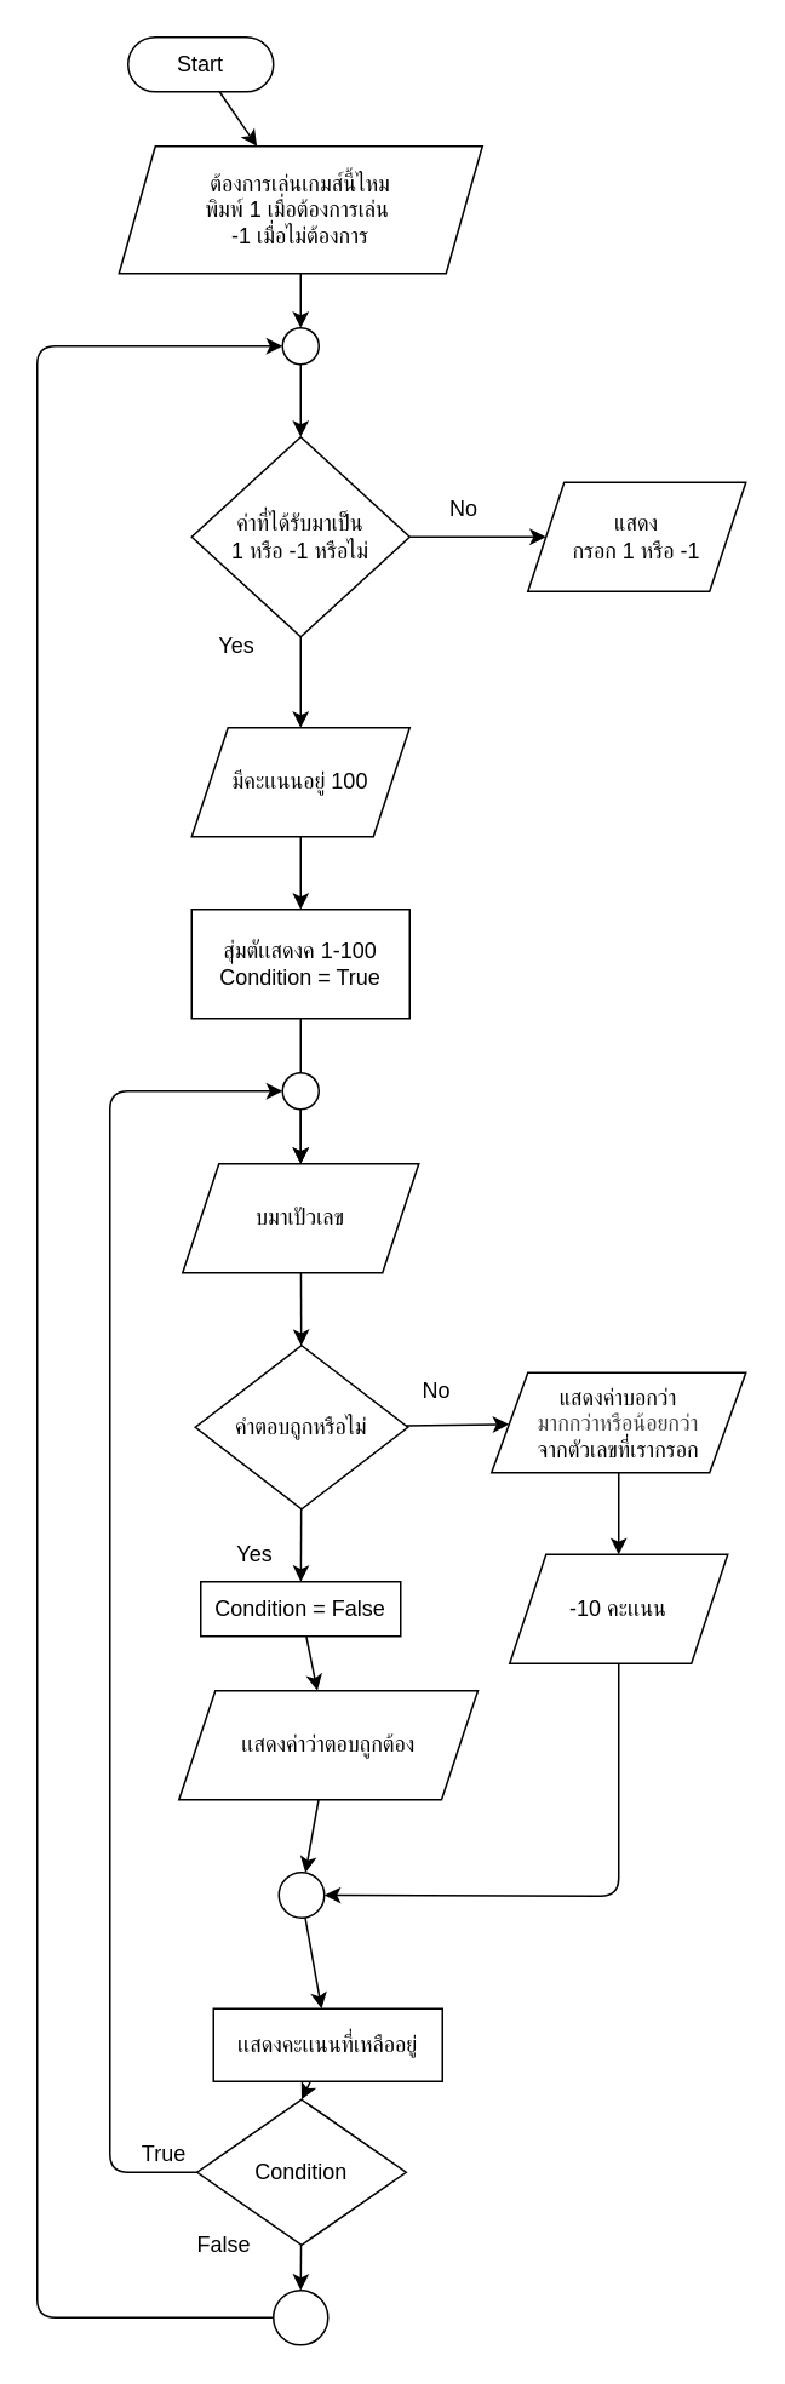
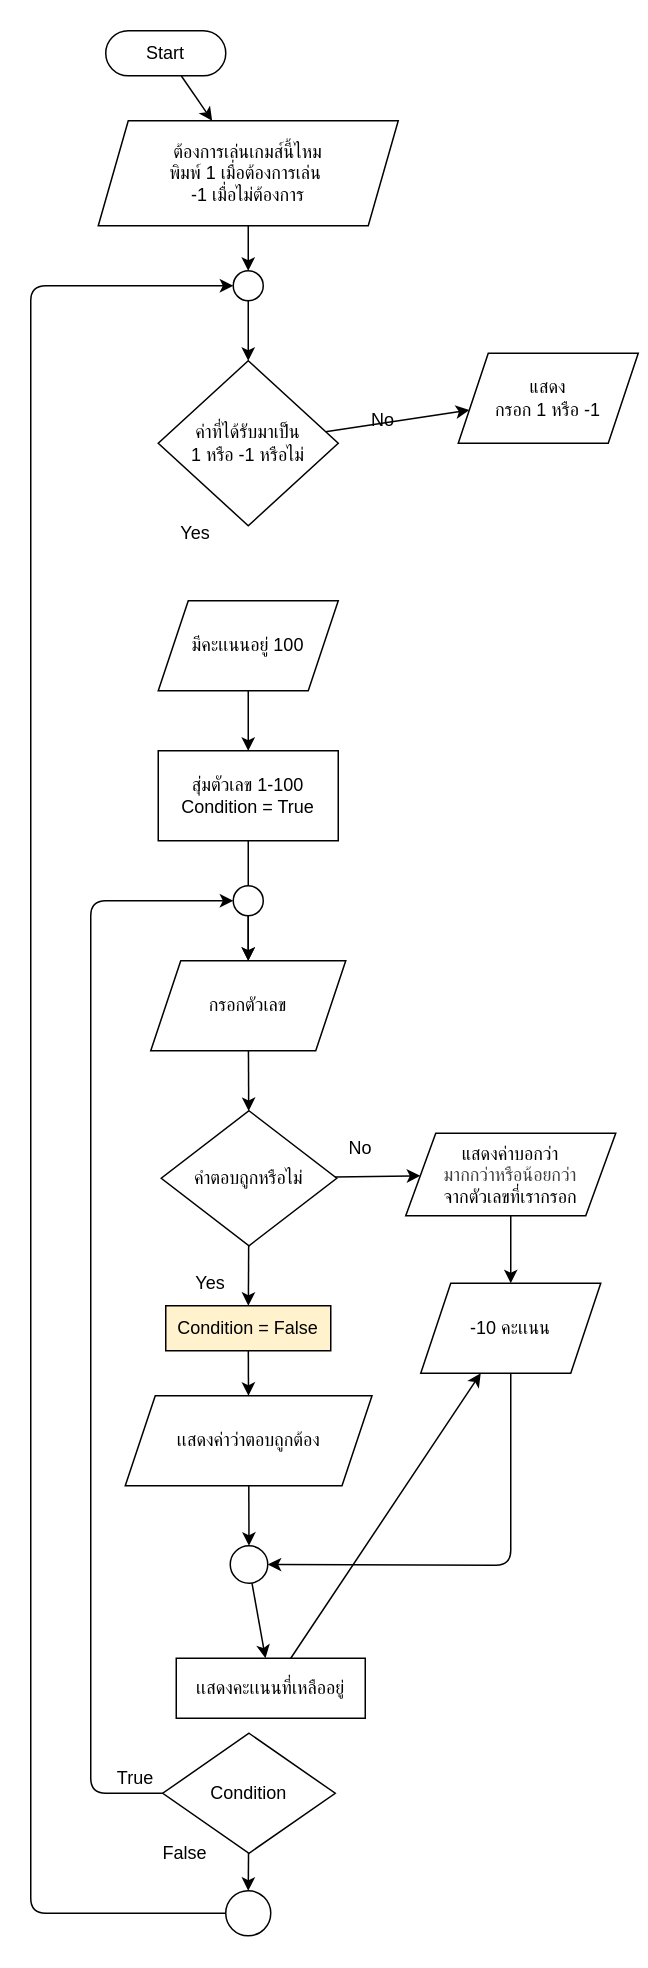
- <mxCell id="9" value="แสดง&lt;div&gt;กรอก 1 หรือ -1&lt;/div&gt;" style="shape=parallelogram;perimeter=parallelogramPerimeter;whiteSpace=wrap;html=1;fixedSize=1;" parent="1" vertex="1"><mxGeometry x="290" y="265" width="120" height="60" as="geometry" /></mxCell>
+ <mxCell id="9" value="แสดง&lt;div&gt;กรอก 1 หรือ -1&lt;/div&gt;" style="shape=parallelogram;perimeter=parallelogramPerimeter;whiteSpace=wrap;html=1;fixedSize=1;" parent="1" vertex="1"><mxGeometry x="305" y="235" width="120" height="60" as="geometry" /></mxCell>
- <mxCell id="7" value="" style="edgeStyle=none;html=1;" parent="1" source="8" target="11" edge="1"><mxGeometry relative="1" as="geometry" /></mxCell>
- <mxCell id="15" value="สุ่มตัเเสดงค 1-100&lt;div&gt;Condition = True&lt;/div&gt;" style="rounded=0;whiteSpace=wrap;html=1;" parent="1" vertex="1"><mxGeometry x="105" y="500" width="120" height="60" as="geometry" /></mxCell>
+ <mxCell id="15" value="สุ่มตัวเลข 1-100&lt;div&gt;Condition = True&lt;/div&gt;" style="rounded=0;whiteSpace=wrap;html=1;" parent="1" vertex="1"><mxGeometry x="105" y="500" width="120" height="60" as="geometry" /></mxCell>
- <mxCell id="23" value="บมาเปัวเลข" style="shape=parallelogram;perimeter=parallelogramPerimeter;whiteSpace=wrap;html=1;fixedSize=1;" vertex="1" parent="1"><mxGeometry x="100" y="640" width="130" height="60" as="geometry" /></mxCell>
+ <mxCell id="23" value="กรอกตัวเลข" style="shape=parallelogram;perimeter=parallelogramPerimeter;whiteSpace=wrap;html=1;fixedSize=1;" vertex="1" parent="1"><mxGeometry x="100" y="640" width="130" height="60" as="geometry" /></mxCell>
- <mxCell id="35" value="Condition = False" style="rounded=0;whiteSpace=wrap;html=1;" vertex="1" parent="1"><mxGeometry x="110" y="870" width="110" height="30" as="geometry" /></mxCell>
+ <mxCell id="35" value="Condition = False" style="rounded=0;whiteSpace=wrap;html=1;fillColor=#fff2cc;" vertex="1" parent="1"><mxGeometry x="110" y="870" width="110" height="30" as="geometry" /></mxCell>
- <mxCell id="28" value="&lt;div&gt;เเสดงค่าว่าตอบถูกต้อง&lt;/div&gt;" style="shape=parallelogram;perimeter=parallelogramPerimeter;whiteSpace=wrap;html=1;fixedSize=1;" vertex="1" parent="1"><mxGeometry x="98" y="930" width="164.5" height="60" as="geometry" /></mxCell>
+ <mxCell id="28" value="&lt;div&gt;เเสดงค่าว่าตอบถูกต้อง&lt;/div&gt;" style="shape=parallelogram;perimeter=parallelogramPerimeter;whiteSpace=wrap;html=1;fixedSize=1;" vertex="1" parent="1"><mxGeometry x="83" y="930" width="164.5" height="60" as="geometry" /></mxCell>
- <mxCell id="44" style="edgeStyle=none;html=1;entryX=0.5;entryY=0;entryDx=0;entryDy=0;" edge="1" parent="1" source="45" target="18"><mxGeometry relative="1" as="geometry" /></mxCell>
+ <mxCell id="44" style="edgeStyle=none;html=1;" edge="1" parent="1" source="45" target="37"><mxGeometry relative="1" as="geometry" /></mxCell>
